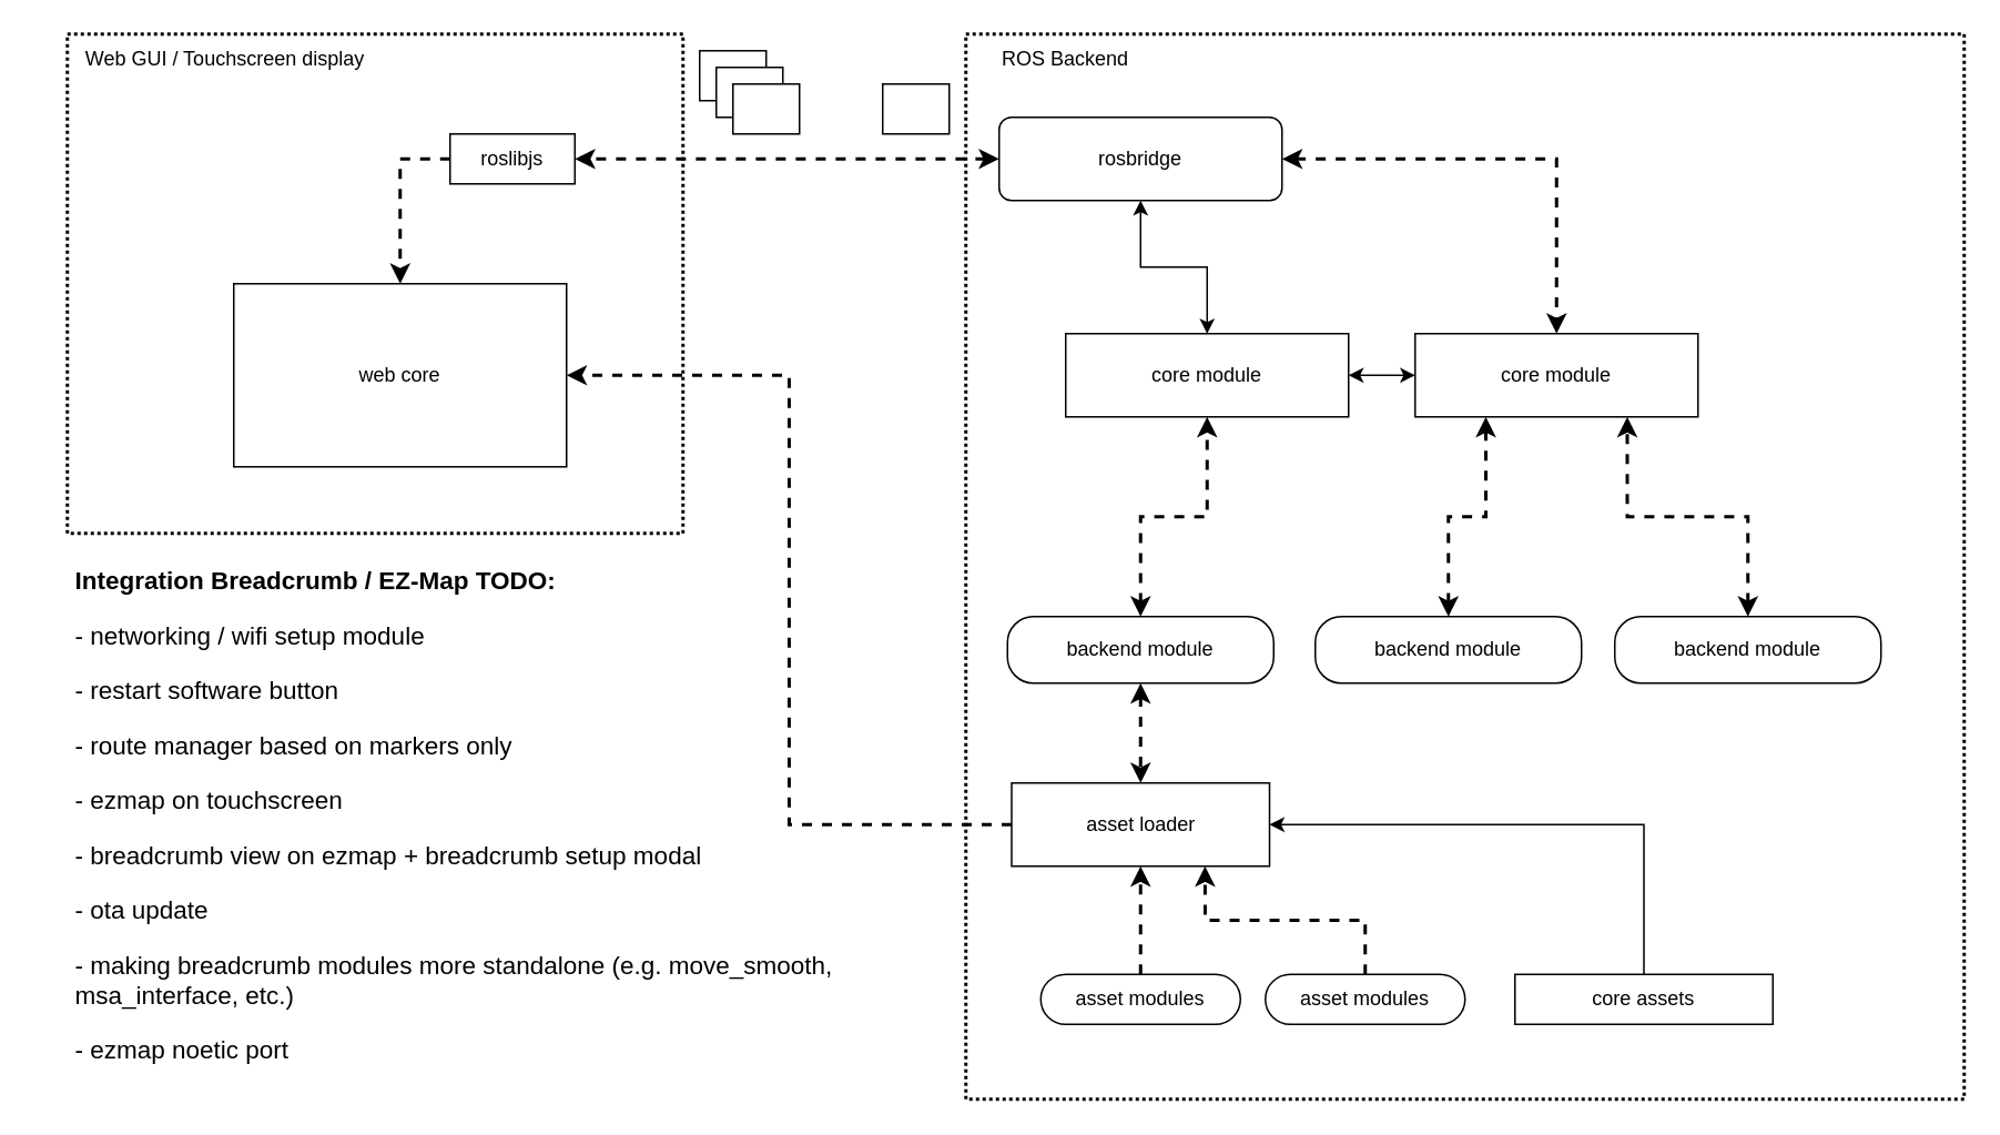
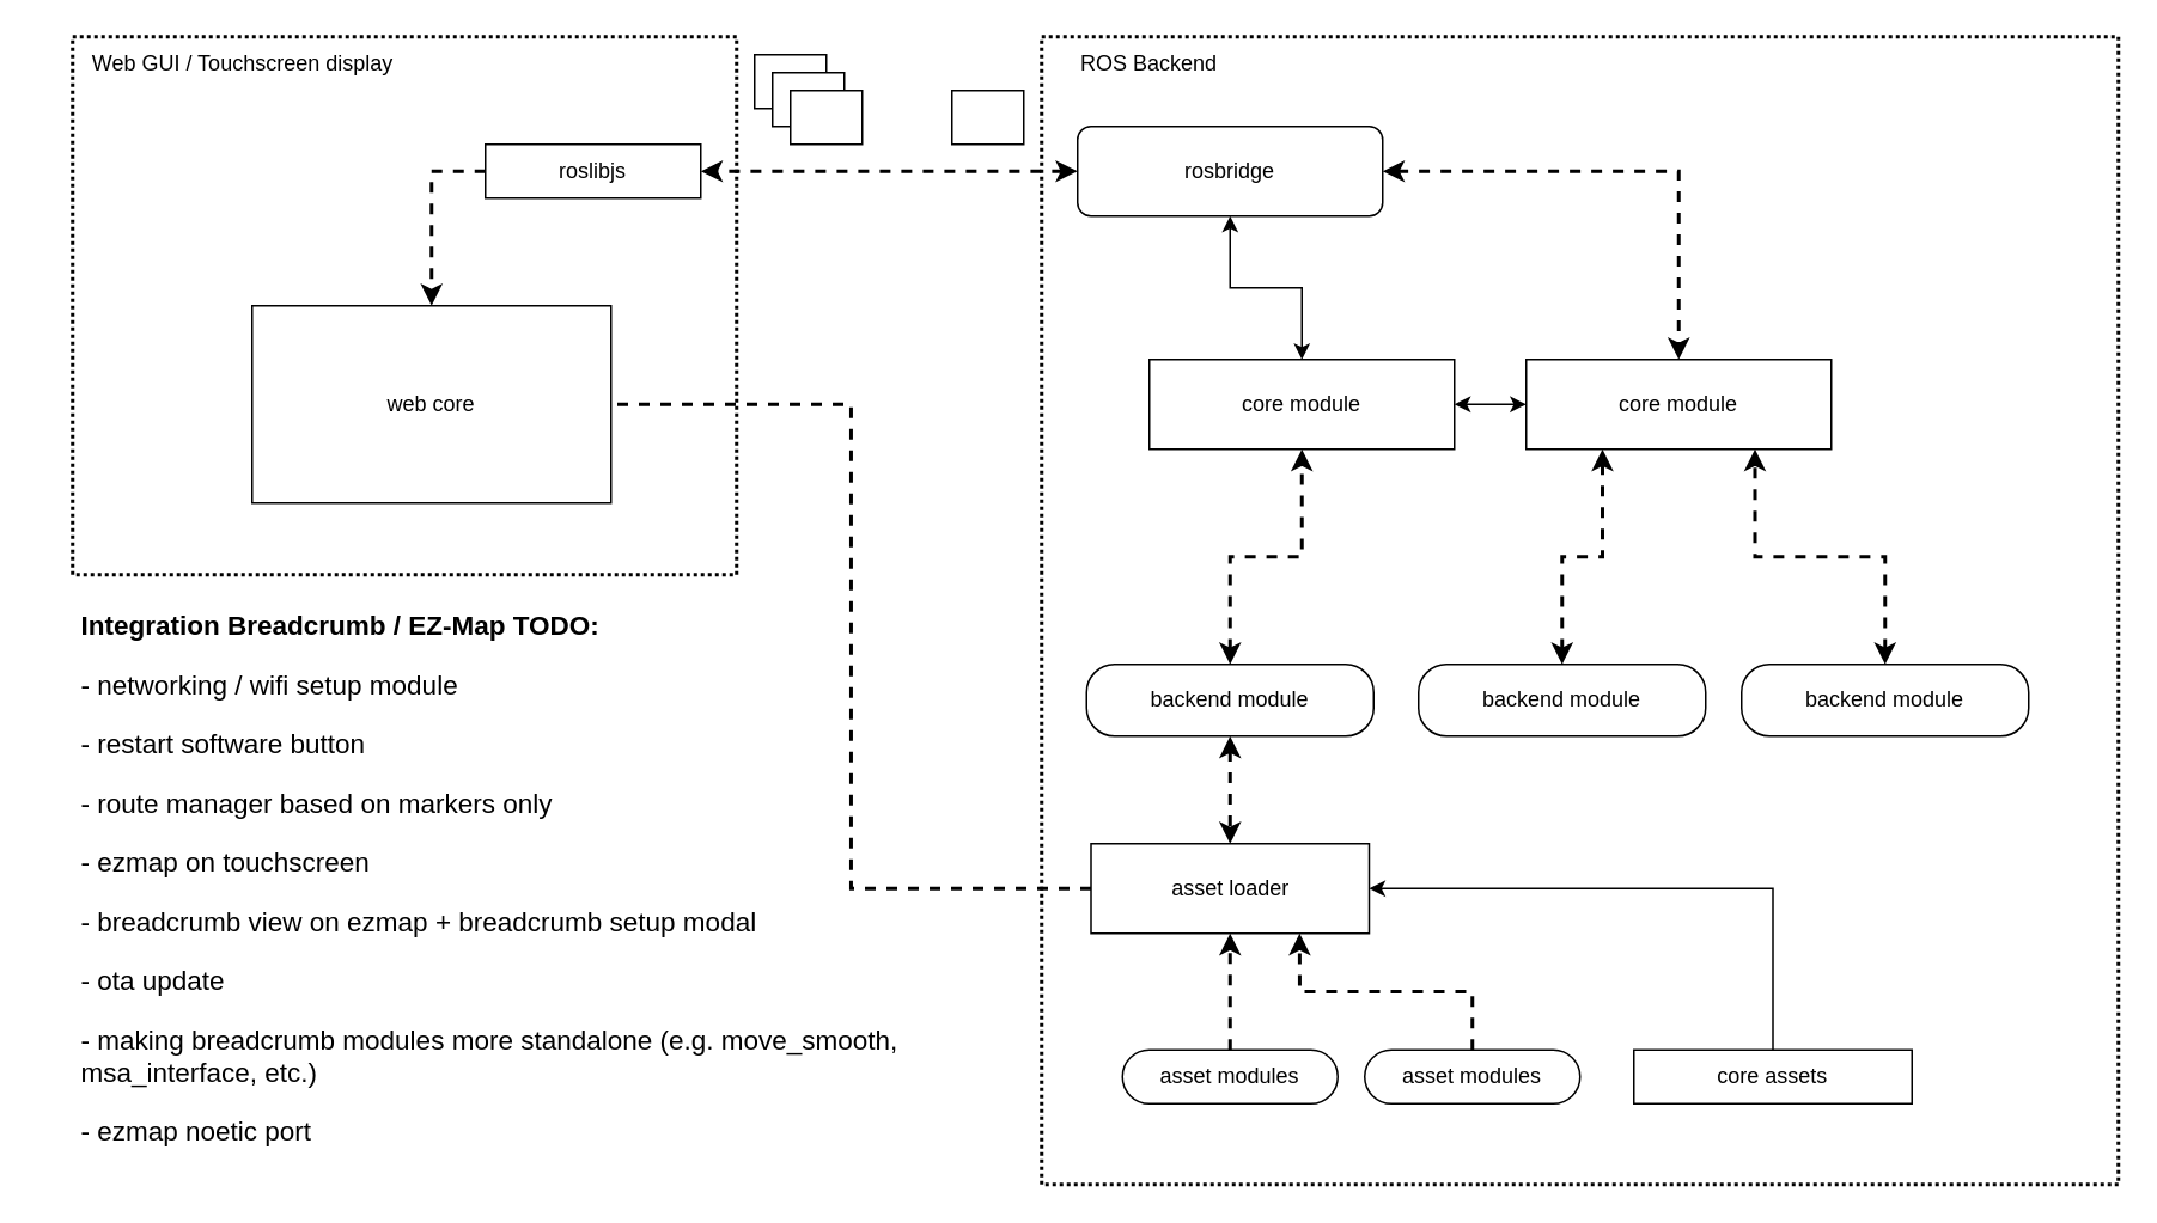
- <mxCell id="12" value="roslibjs" style="rounded=0;whiteSpace=wrap;html=1;strokeWidth=1;fillColor=default;" vertex="1" parent="1"><mxGeometry x="270" y="80" width="75" height="30" as="geometry" /></mxCell>
+ <mxCell id="12" value="roslibjs" style="rounded=0;whiteSpace=wrap;html=1;strokeWidth=1;fillColor=default;" vertex="1" parent="1"><mxGeometry x="270" y="80" width="120" height="30" as="geometry" /></mxCell>
- <mxCell id="27" style="edgeStyle=orthogonalEdgeStyle;rounded=0;orthogonalLoop=1;jettySize=auto;html=1;exitX=0;exitY=0.5;exitDx=0;exitDy=0;entryX=1;entryY=0.5;entryDx=0;entryDy=0;dashed=1;fontSize=15;startArrow=none;startFill=0;strokeWidth=2;" edge="1" parent="1" source="28" target="10"><mxGeometry relative="1" as="geometry" /></mxCell>
+ <mxCell id="27" style="edgeStyle=orthogonalEdgeStyle;rounded=0;orthogonalLoop=1;jettySize=auto;html=1;exitX=0;exitY=0.5;exitDx=0;exitDy=0;entryX=1;entryY=0.5;entryDx=0;entryDy=0;dashed=1;fontSize=15;startArrow=none;startFill=0;strokeWidth=2;endArrow=none;" edge="1" parent="1" source="28" target="10"><mxGeometry relative="1" as="geometry" /></mxCell>
